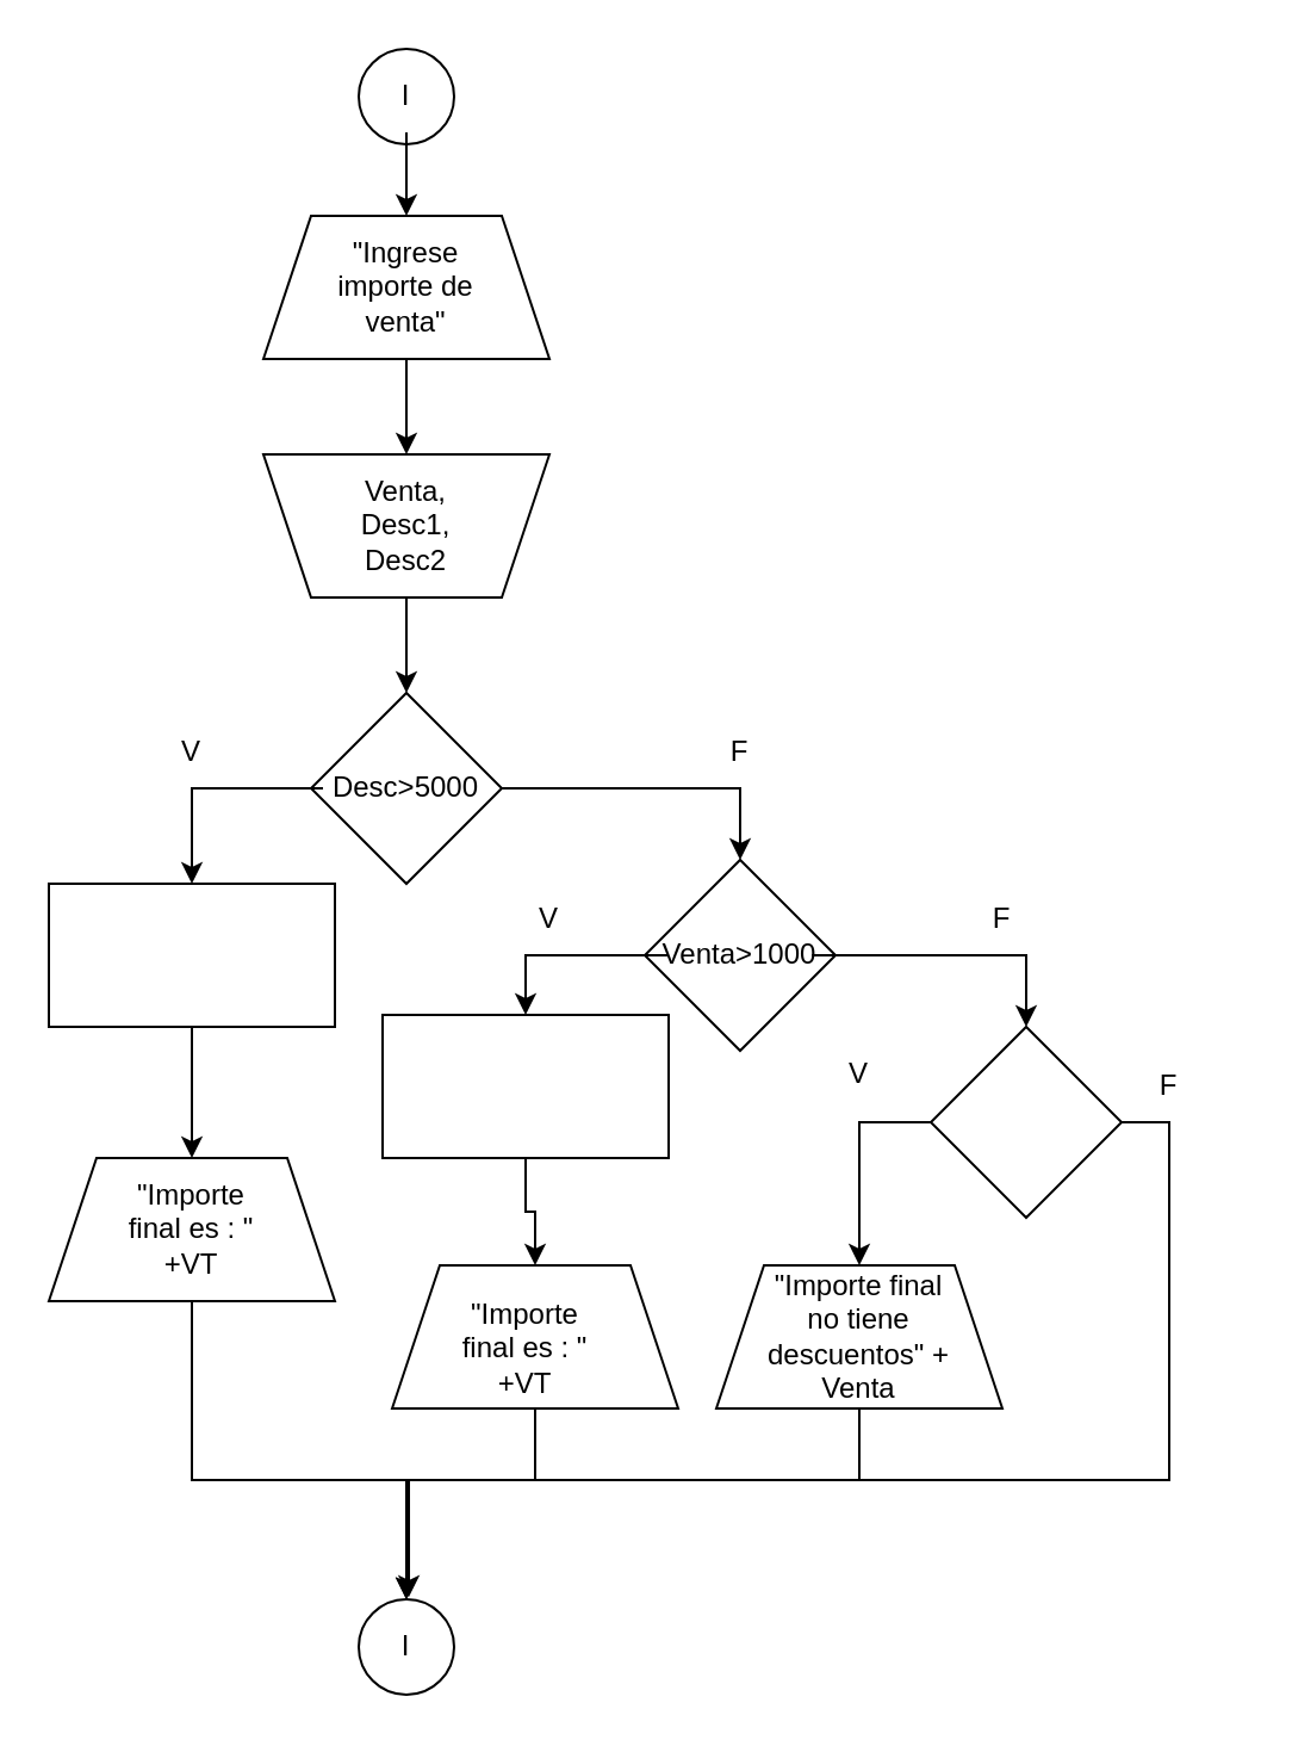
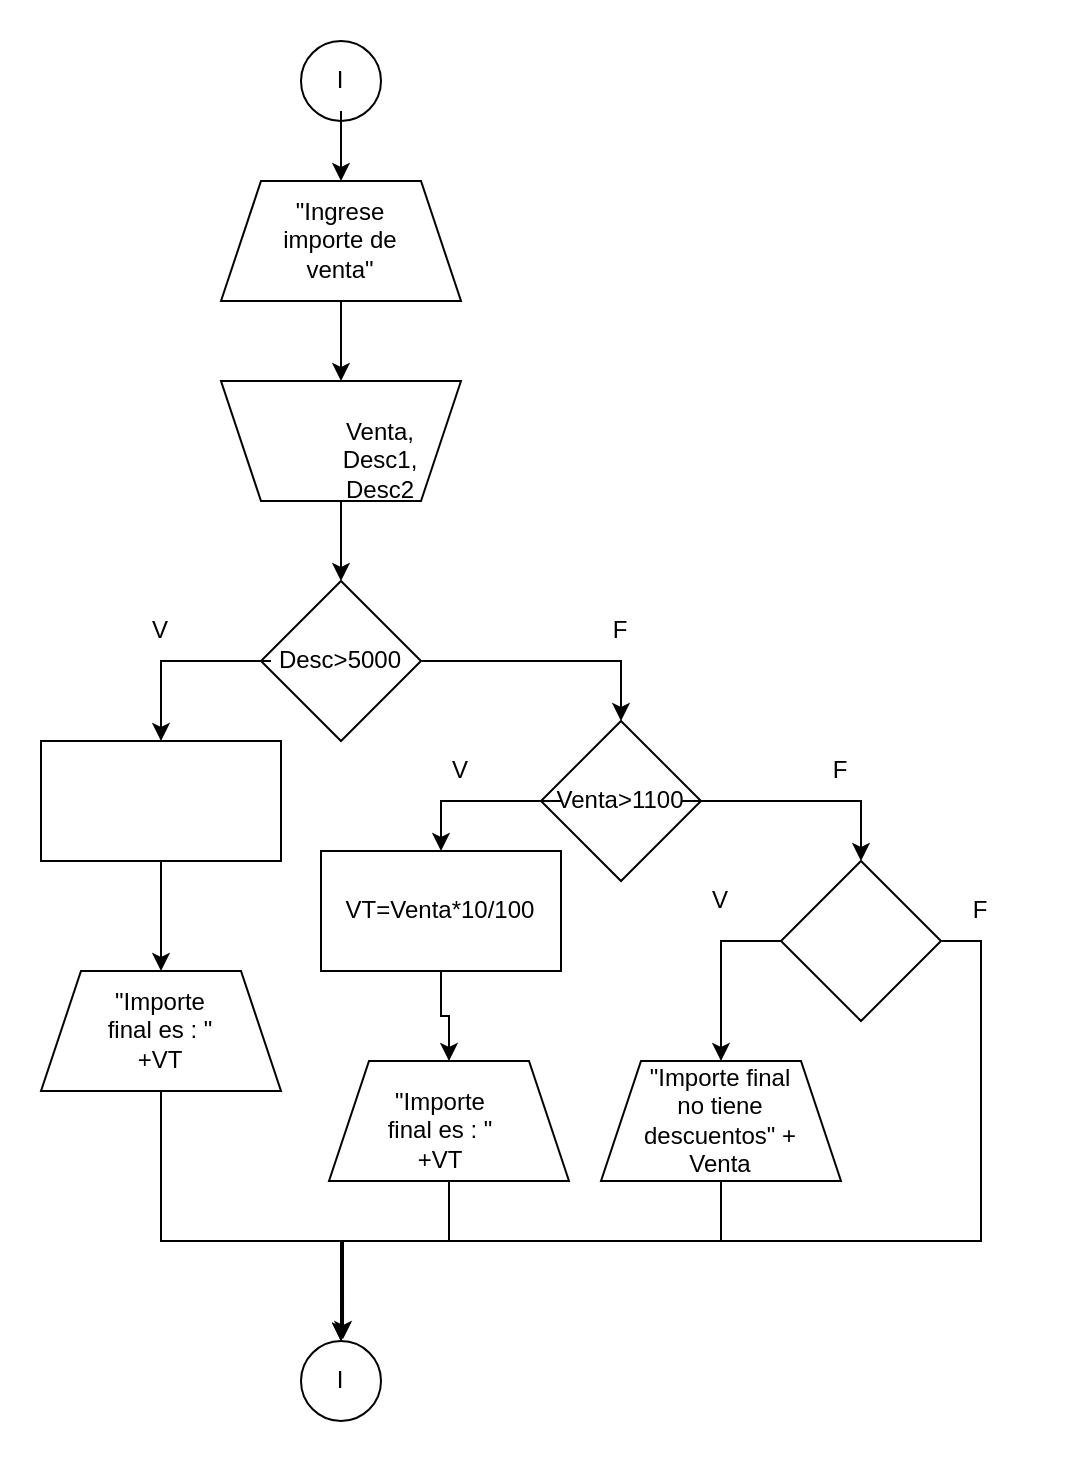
- <mxCell id="10" value="Venta,&lt;br&gt;Desc1,&lt;br&gt;Desc2" style="text;html=1;strokeColor=none;fillColor=none;align=center;verticalAlign=middle;whiteSpace=wrap;rounded=0;" vertex="1" parent="1"><mxGeometry x="140" y="205" width="60" height="30" as="geometry" /></mxCell>
+ <mxCell id="10" value="Venta,&lt;br&gt;Desc1,&lt;br&gt;Desc2" style="text;html=1;strokeColor=none;fillColor=none;align=center;verticalAlign=middle;whiteSpace=wrap;rounded=0;" vertex="1" parent="1"><mxGeometry x="160" y="215" width="60" height="30" as="geometry" /></mxCell>
- <mxCell id="21" value="Venta&amp;gt;1000" style="text;html=1;strokeColor=none;fillColor=none;align=center;verticalAlign=middle;whiteSpace=wrap;rounded=0;" vertex="1" parent="1"><mxGeometry x="280" y="385" width="60" height="30" as="geometry" /></mxCell>
+ <mxCell id="21" value="Venta&amp;gt;1100" style="text;html=1;strokeColor=none;fillColor=none;align=center;verticalAlign=middle;whiteSpace=wrap;rounded=0;" vertex="1" parent="1"><mxGeometry x="280" y="385" width="60" height="30" as="geometry" /></mxCell>
+ <mxCell id="43" value="VT=Venta*10/100" style="text;html=1;strokeColor=none;fillColor=none;align=center;verticalAlign=middle;whiteSpace=wrap;rounded=0;" vertex="1" parent="1"><mxGeometry x="165" y="440" width="110" height="30" as="geometry" /></mxCell>
